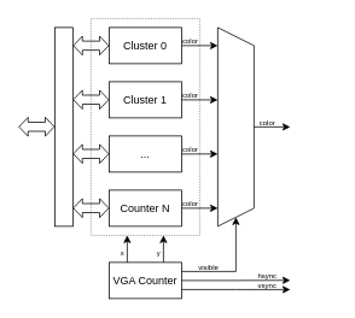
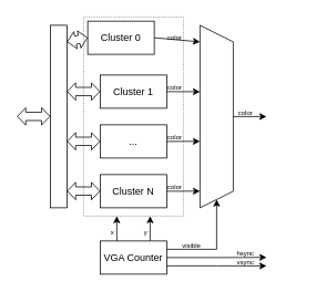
- <mxCell id="3" value="Cluster 0" style="rounded=0;whiteSpace=wrap;html=1;" vertex="1" parent="1"><mxGeometry x="120" y="30" width="80" height="40" as="geometry" /></mxCell>
+ <mxCell id="3" value="Cluster 0" style="rounded=0;whiteSpace=wrap;html=1;" vertex="1" parent="1"><mxGeometry x="105" y="25" width="80" height="40" as="geometry" /></mxCell>
- <mxCell id="6" value="Counter N" style="rounded=0;whiteSpace=wrap;html=1;" vertex="1" parent="1"><mxGeometry x="120" y="210" width="80" height="40" as="geometry" /></mxCell>
+ <mxCell id="6" value="Cluster N" style="rounded=0;whiteSpace=wrap;html=1;" vertex="1" parent="1"><mxGeometry x="120" y="210" width="80" height="40" as="geometry" /></mxCell>
